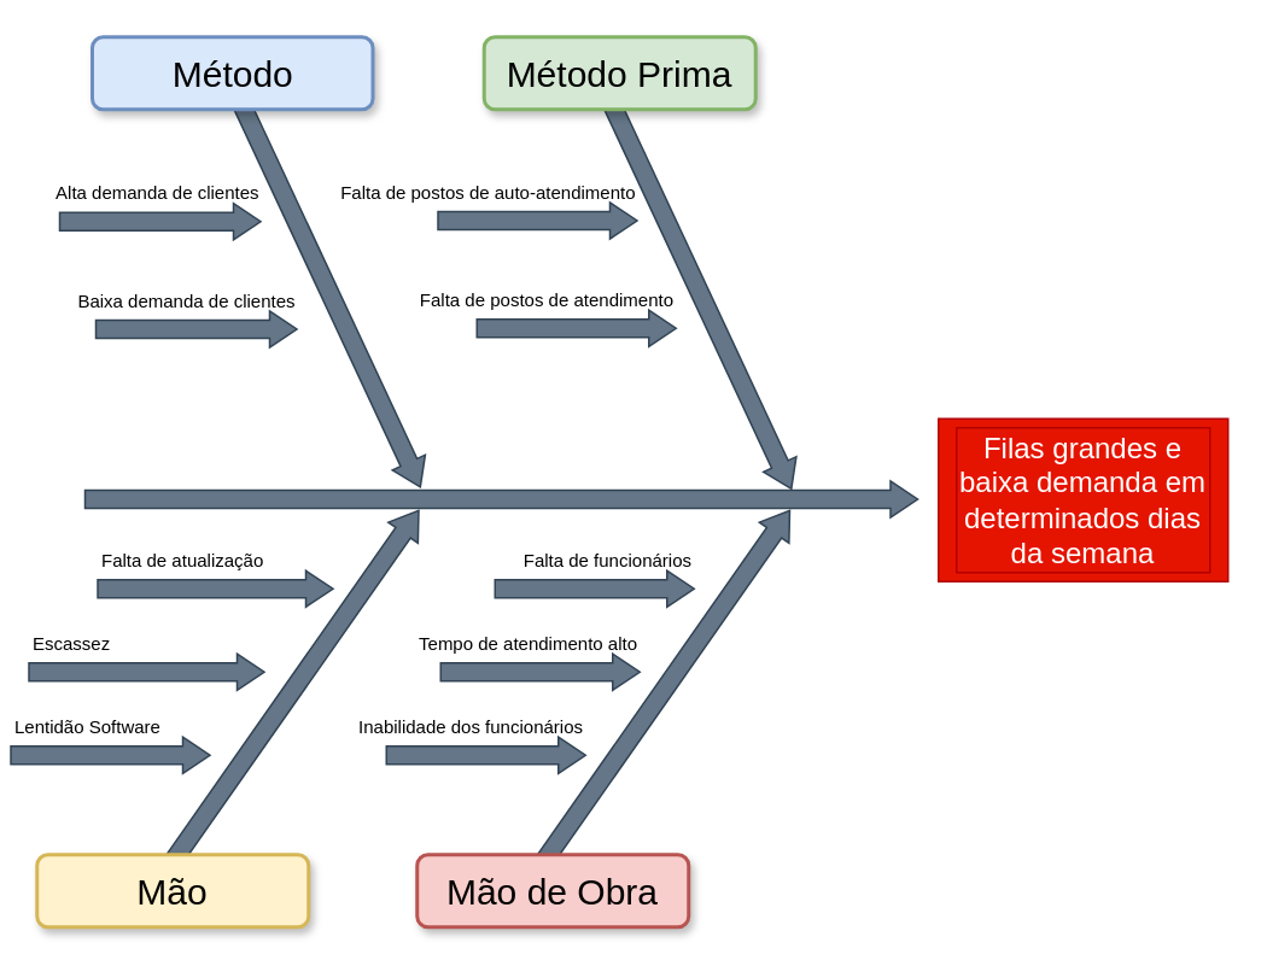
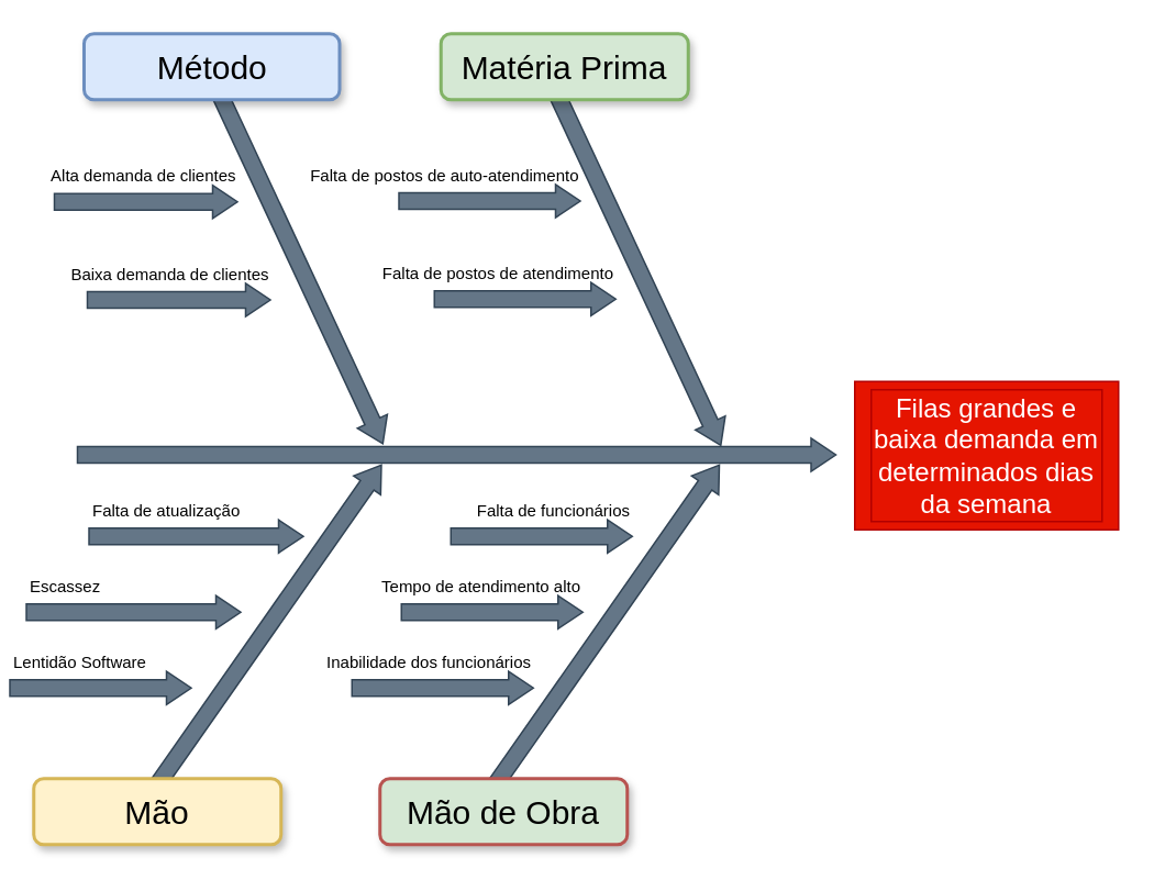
- <mxCell id="8" value="Método Prima" style="rounded=1;whiteSpace=wrap;html=1;shadow=1;strokeWidth=2;fontSize=20;fillColor=#d5e8d4;strokeColor=#82b366;" parent="1" vertex="1"><mxGeometry x="267" y="20" width="150" height="40" as="geometry" /></mxCell>
+ <mxCell id="8" value="Matéria Prima" style="rounded=1;whiteSpace=wrap;html=1;shadow=1;strokeWidth=2;fontSize=20;fillColor=#d5e8d4;strokeColor=#82b366;" parent="1" vertex="1"><mxGeometry x="267" y="20" width="150" height="40" as="geometry" /></mxCell>
- <mxCell id="10" value="Mão de Obra" style="rounded=1;whiteSpace=wrap;html=1;shadow=1;strokeWidth=2;fontSize=20;fillColor=#f8cecc;strokeColor=#b85450;" parent="1" vertex="1"><mxGeometry x="230" y="472" width="150" height="40" as="geometry" /></mxCell>
+ <mxCell id="10" value="Mão de Obra" style="rounded=1;whiteSpace=wrap;html=1;shadow=1;strokeWidth=2;fontSize=20;fillColor=#d5e8d4;strokeColor=#b85450;" parent="1" vertex="1"><mxGeometry x="230" y="472" width="150" height="40" as="geometry" /></mxCell>
